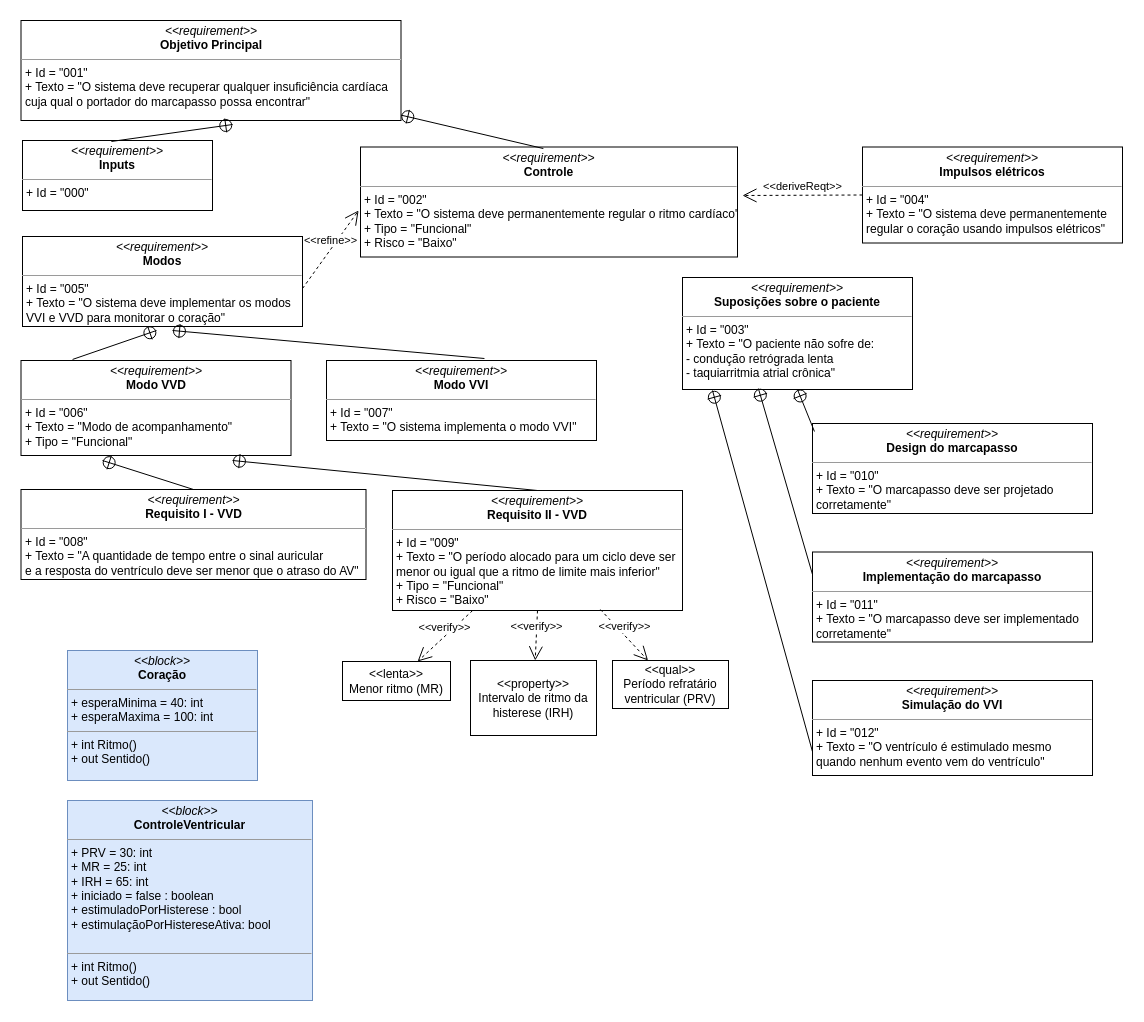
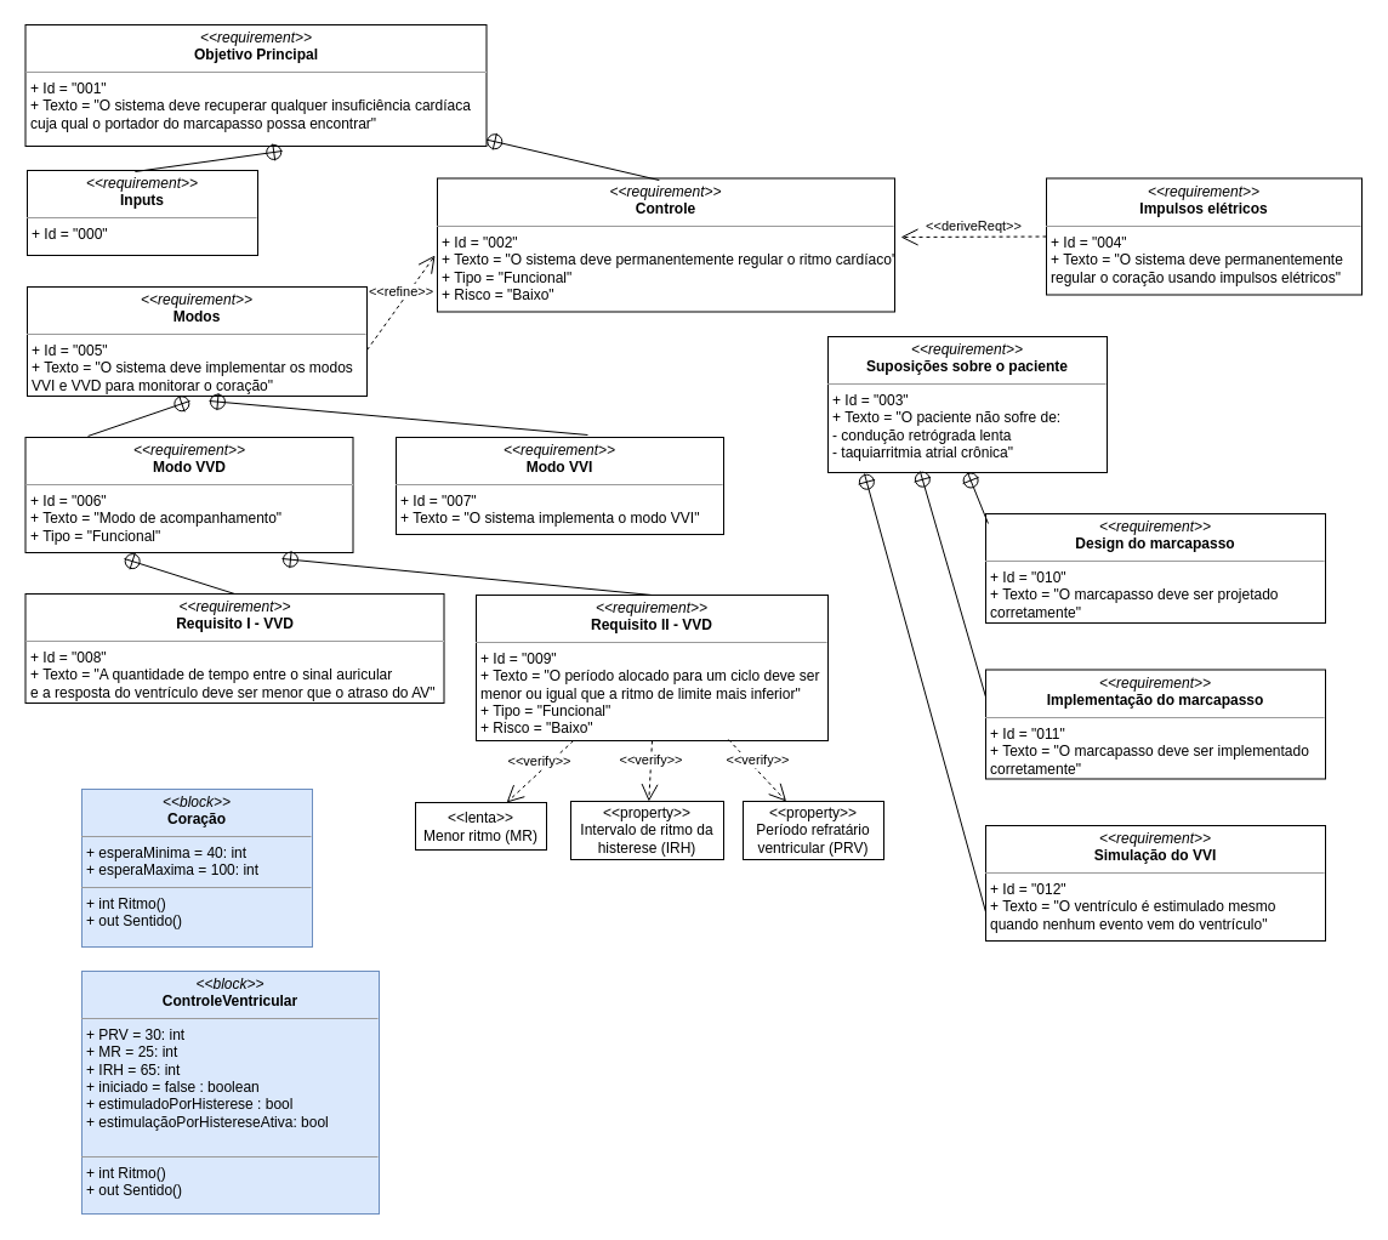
- <mxCell id="16" value="&amp;lt;&amp;lt;qual&amp;gt;&amp;gt;&lt;br&gt;Período refratário ventricular (PRV)" style="shape=rect;html=1;whiteSpace=wrap;align=center;" parent="1" vertex="1"><mxGeometry x="612" y="660" width="116" height="48" as="geometry" /></mxCell>
+ <mxCell id="16" value="&amp;lt;&amp;lt;property&amp;gt;&amp;gt;&lt;br&gt;Período refratário ventricular (PRV)" style="shape=rect;html=1;whiteSpace=wrap;align=center;" parent="1" vertex="1"><mxGeometry x="612" y="660" width="116" height="48" as="geometry" /></mxCell>
- <mxCell id="17" value="&amp;lt;&amp;lt;property&amp;gt;&amp;gt;&lt;br&gt;Intervalo de ritmo da histerese (IRH)" style="shape=rect;html=1;whiteSpace=wrap;align=center;" parent="1" vertex="1"><mxGeometry x="470" y="660" width="126" height="75" as="geometry" /></mxCell>
+ <mxCell id="17" value="&amp;lt;&amp;lt;property&amp;gt;&amp;gt;&lt;br&gt;Intervalo de ritmo da histerese (IRH)" style="shape=rect;html=1;whiteSpace=wrap;align=center;" parent="1" vertex="1"><mxGeometry x="470" y="660" width="126" height="48" as="geometry" /></mxCell>
